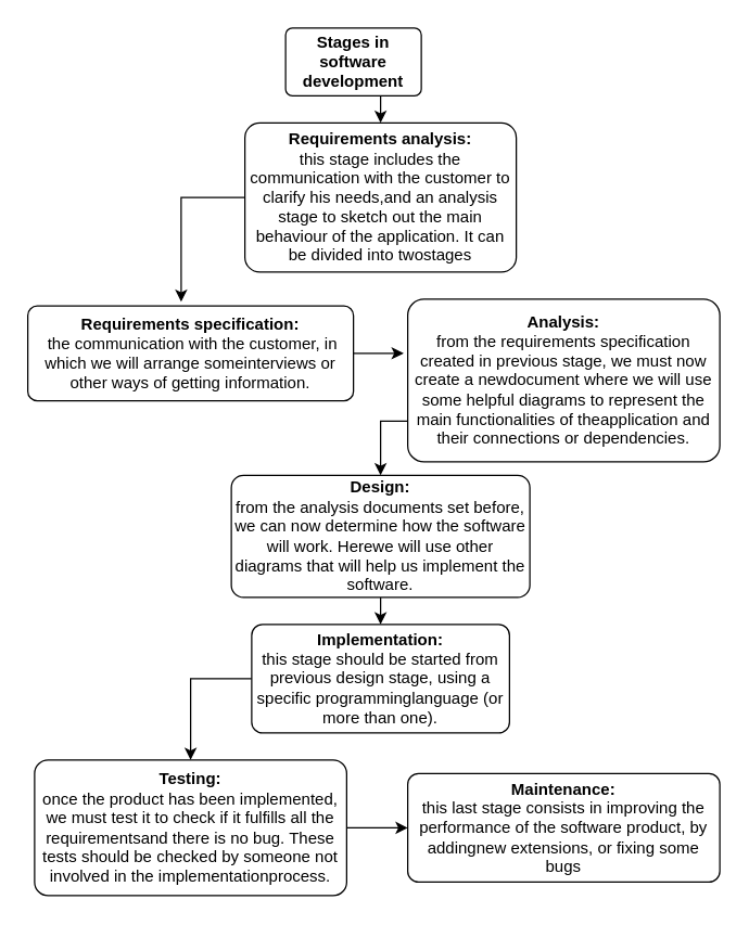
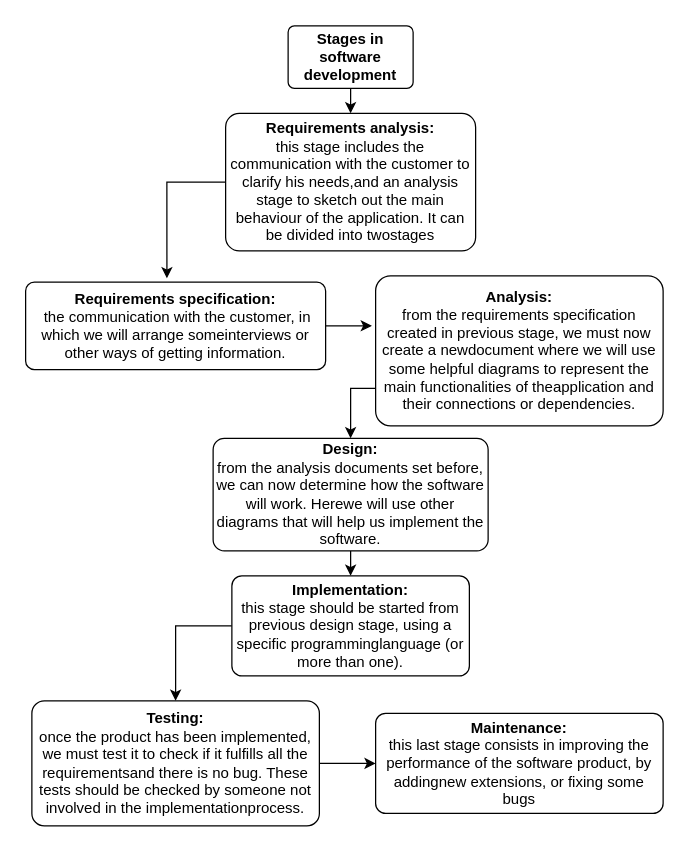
- <mxCell id="3" value="Stages in software development" style="rounded=1;arcSize=10;whiteSpace=wrap;html=1;align=center;fontStyle=1" vertex="1" parent="1"><mxGeometry x="210" y="20" width="100" height="50" as="geometry" /></mxCell>
+ <mxCell id="3" value="Stages in software development" style="rounded=1;arcSize=10;whiteSpace=wrap;html=1;align=center;fontStyle=1" vertex="1" parent="1"><mxGeometry x="230" y="20" width="100" height="50" as="geometry" /></mxCell>
